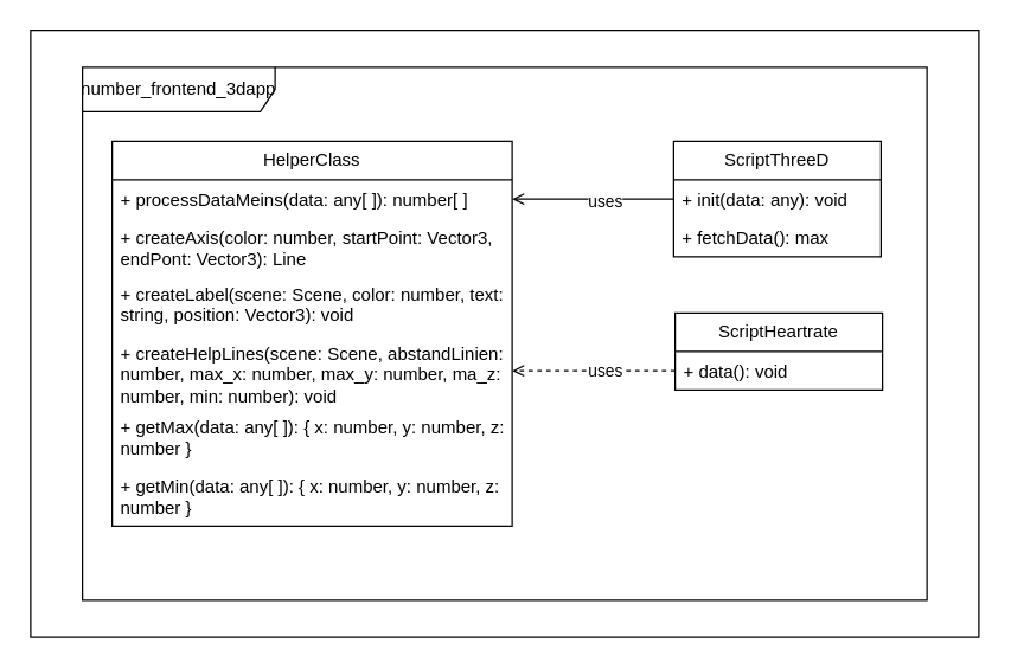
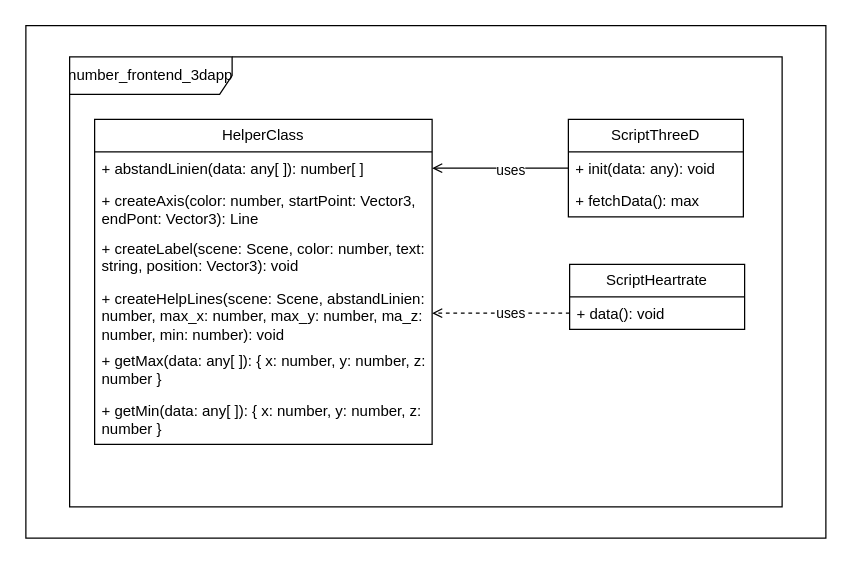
- <mxCell id="5" value="+ processDataMeins(data: any[ ]): number[ ]" style="text;strokeColor=none;fillColor=none;align=left;verticalAlign=top;spacingLeft=4;spacingRight=4;overflow=hidden;rotatable=0;points=[[0,0.5],[1,0.5]];portConstraint=eastwest;whiteSpace=wrap;html=1;" vertex="1" parent="4"><mxGeometry y="26" width="270" height="26" as="geometry" /></mxCell>
+ <mxCell id="5" value="+ abstandLinien(data: any[ ]): number[ ]" style="text;strokeColor=none;fillColor=none;align=left;verticalAlign=top;spacingLeft=4;spacingRight=4;overflow=hidden;rotatable=0;points=[[0,0.5],[1,0.5]];portConstraint=eastwest;whiteSpace=wrap;html=1;" vertex="1" parent="4"><mxGeometry y="26" width="270" height="26" as="geometry" /></mxCell>
